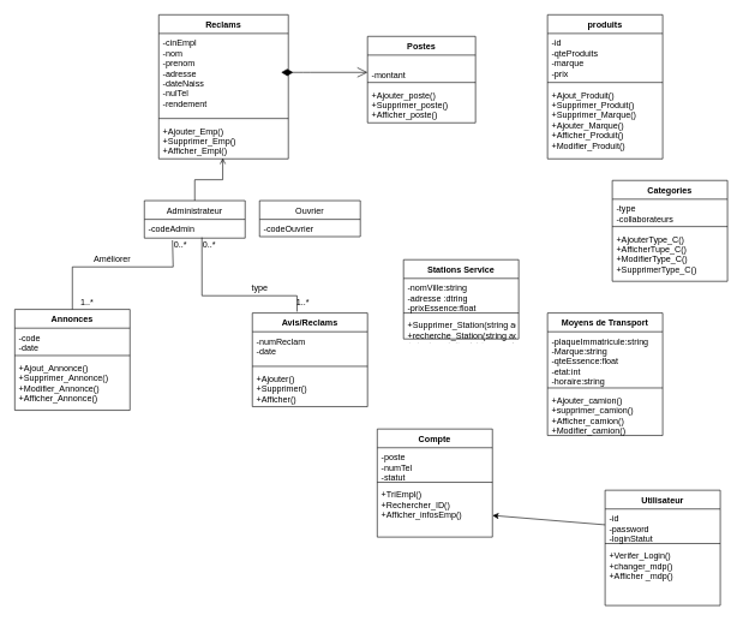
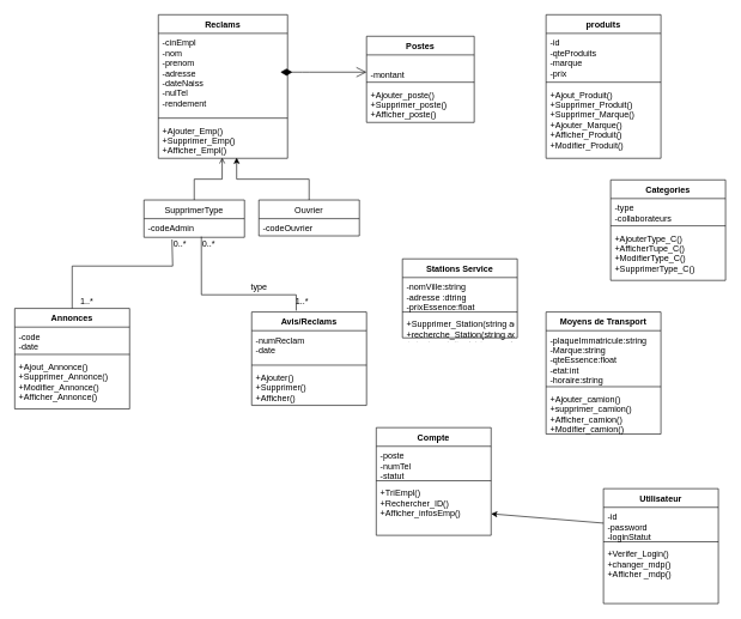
+ <mxCell id="41" style="edgeStyle=orthogonalEdgeStyle;rounded=0;orthogonalLoop=1;jettySize=auto;html=1;exitX=0.5;exitY=0;exitDx=0;exitDy=0;entryX=0.606;entryY=0.981;entryDx=0;entryDy=0;entryPerimeter=0;" parent="1" source="42" target="5" edge="1"><mxGeometry relative="1" as="geometry" /></mxCell>
- <mxCell id="39" value="Administrateur" style="swimlane;fontStyle=0;childLayout=stackLayout;horizontal=1;startSize=26;fillColor=none;horizontalStack=0;resizeParent=1;resizeParentMax=0;resizeLast=0;collapsible=1;marginBottom=0;" parent="1" vertex="1"><mxGeometry x="200" y="278" width="140" height="52" as="geometry" /></mxCell>
+ <mxCell id="39" value="SupprimerType" style="swimlane;fontStyle=0;childLayout=stackLayout;horizontal=1;startSize=26;fillColor=none;horizontalStack=0;resizeParent=1;resizeParentMax=0;resizeLast=0;collapsible=1;marginBottom=0;" parent="1" vertex="1"><mxGeometry x="200" y="278" width="140" height="52" as="geometry" /></mxCell>
- <mxCell id="55" value="Améliorer" style="text;html=1;align=center;verticalAlign=middle;resizable=0;points=[];autosize=1;" parent="1" vertex="1"><mxGeometry x="120" y="350" width="70" height="20" as="geometry" /></mxCell>
